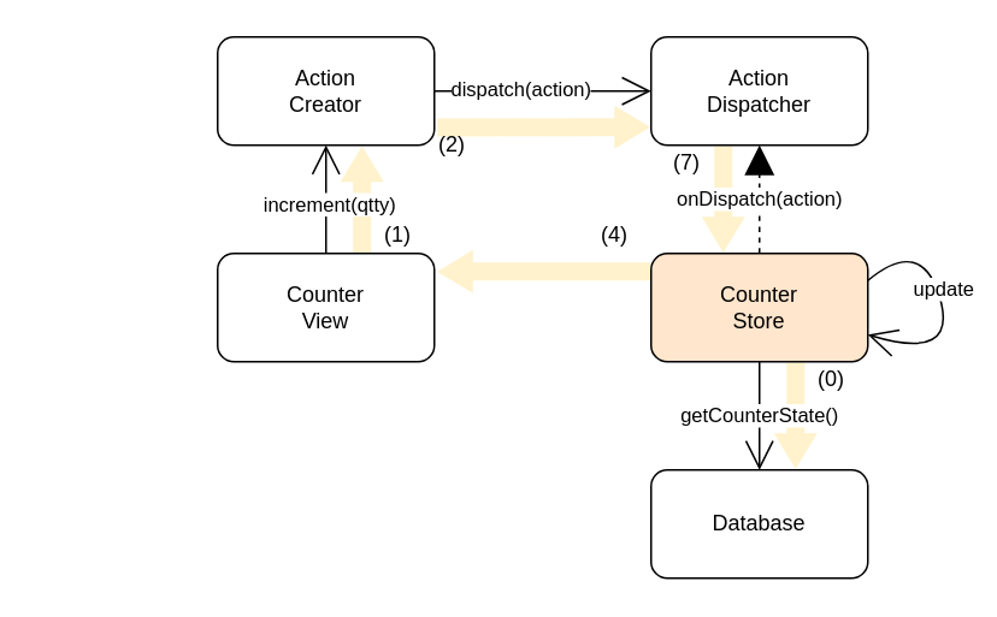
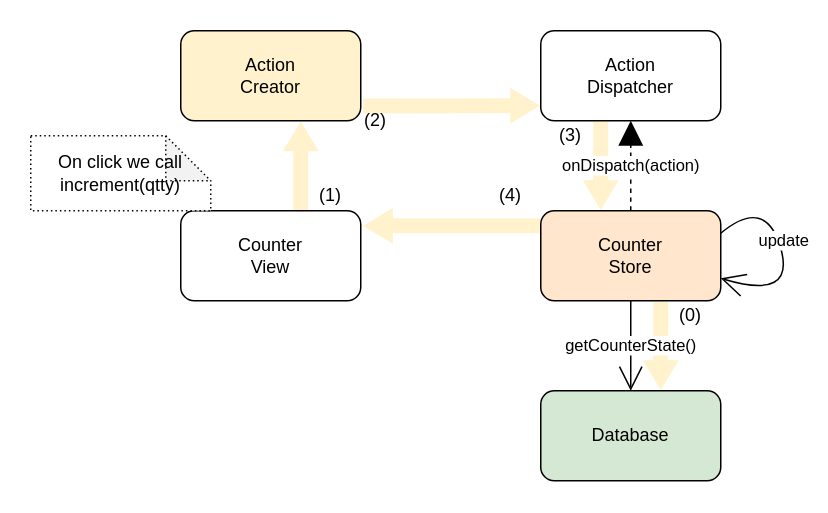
- <mxCell id="7" value="Action&lt;br&gt;Creator" style="rounded=1;whiteSpace=wrap;html=1;hachureGap=4;pointerEvents=0;" vertex="1" parent="1"><mxGeometry x="120" y="20" width="120" height="60" as="geometry" /></mxCell>
+ <mxCell id="7" value="Action&lt;br&gt;Creator" style="rounded=1;whiteSpace=wrap;html=1;hachureGap=4;pointerEvents=0;fillColor=#fff2cc;" vertex="1" parent="1"><mxGeometry x="120" y="20" width="120" height="60" as="geometry" /></mxCell>
- <mxCell id="5" style="edgeStyle=none;curved=1;rounded=0;orthogonalLoop=1;jettySize=auto;html=1;exitX=1;exitY=0.5;exitDx=0;exitDy=0;entryX=0;entryY=0.5;entryDx=0;entryDy=0;endArrow=open;startSize=14;endSize=14;sourcePerimeterSpacing=8;targetPerimeterSpacing=8;" edge="1" parent="1" source="7" target="11"><mxGeometry relative="1" as="geometry" /></mxCell>
- <mxCell id="6" value="dispatch(action)" style="edgeLabel;html=1;align=center;verticalAlign=middle;resizable=0;points=[];" vertex="1" connectable="0" parent="5"><mxGeometry x="-0.217" y="2" relative="1" as="geometry"><mxPoint as="offset" /></mxGeometry></mxCell>
- <mxCell id="24" value="(7)" style="text;html=1;strokeColor=none;fillColor=none;align=center;verticalAlign=middle;whiteSpace=wrap;rounded=0;shadow=0;glass=0;hachureGap=4;pointerEvents=0;opacity=0;" vertex="1" parent="1"><mxGeometry x="360" y="80" width="40" height="20" as="geometry" /></mxCell>
+ <mxCell id="24" value="(3)" style="text;html=1;strokeColor=none;fillColor=none;align=center;verticalAlign=middle;whiteSpace=wrap;rounded=0;shadow=0;glass=0;hachureGap=4;pointerEvents=0;opacity=0;" vertex="1" parent="1"><mxGeometry x="360" y="80" width="40" height="20" as="geometry" /></mxCell>
- <mxCell id="8" style="edgeStyle=none;curved=1;rounded=0;orthogonalLoop=1;jettySize=auto;html=1;exitX=0.5;exitY=0;exitDx=0;exitDy=0;entryX=0.5;entryY=1;entryDx=0;entryDy=0;endArrow=open;startSize=14;endSize=14;sourcePerimeterSpacing=8;targetPerimeterSpacing=8;" edge="1" parent="1" source="10" target="7"><mxGeometry relative="1" as="geometry" /></mxCell>
- <mxCell id="9" value="increment(qtty)" style="edgeLabel;html=1;align=center;verticalAlign=middle;resizable=0;points=[];" vertex="1" connectable="0" parent="8"><mxGeometry x="-0.3" y="-1" relative="1" as="geometry"><mxPoint y="-7" as="offset" /></mxGeometry></mxCell>
+ <mxCell id="19" value="On click we call&lt;br&gt;increment(qtty)" style="shape=note;whiteSpace=wrap;html=1;backgroundOutline=1;darkOpacity=0.05;hachureGap=4;pointerEvents=0;dashed=1;dashPattern=1 2;" vertex="1" parent="1"><mxGeometry x="20" y="90" width="120" height="50" as="geometry" /></mxCell>
- <mxCell id="26" value="Database" style="rounded=1;whiteSpace=wrap;html=1;hachureGap=4;pointerEvents=0;" vertex="1" parent="1"><mxGeometry x="360" y="260" width="120" height="60" as="geometry" /></mxCell>
+ <mxCell id="26" value="Database" style="rounded=1;whiteSpace=wrap;html=1;hachureGap=4;pointerEvents=0;fillColor=#d5e8d4;" vertex="1" parent="1"><mxGeometry x="360" y="260" width="120" height="60" as="geometry" /></mxCell>
